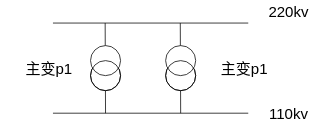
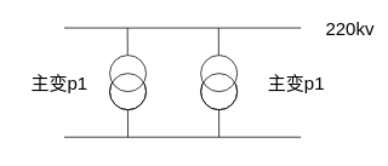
- <mxCell id="8" value="&lt;span style=&quot;font-size: 20px&quot;&gt;220kv&lt;/span&gt;" style="text;html=1;strokeColor=none;fillColor=none;align=center;verticalAlign=middle;whiteSpace=wrap;rounded=0;" parent="1" vertex="1"><mxGeometry x="364" y="5" width="40" height="20" as="geometry" /></mxCell>
+ <mxCell id="8" value="&lt;span style=&quot;font-size: 20px&quot;&gt;220kv&lt;/span&gt;" style="text;html=1;strokeColor=none;fillColor=none;align=center;verticalAlign=middle;whiteSpace=wrap;rounded=0;" parent="1" vertex="1"><mxGeometry x="364" y="20" width="40" height="20" as="geometry" /></mxCell>
- <mxCell id="9" value="&lt;span style=&quot;font-size: 20px&quot;&gt;110kv&lt;/span&gt;" style="text;html=1;strokeColor=none;fillColor=none;align=center;verticalAlign=middle;whiteSpace=wrap;rounded=0;" parent="1" vertex="1"><mxGeometry x="364" y="140" width="40" height="20" as="geometry" /></mxCell>
